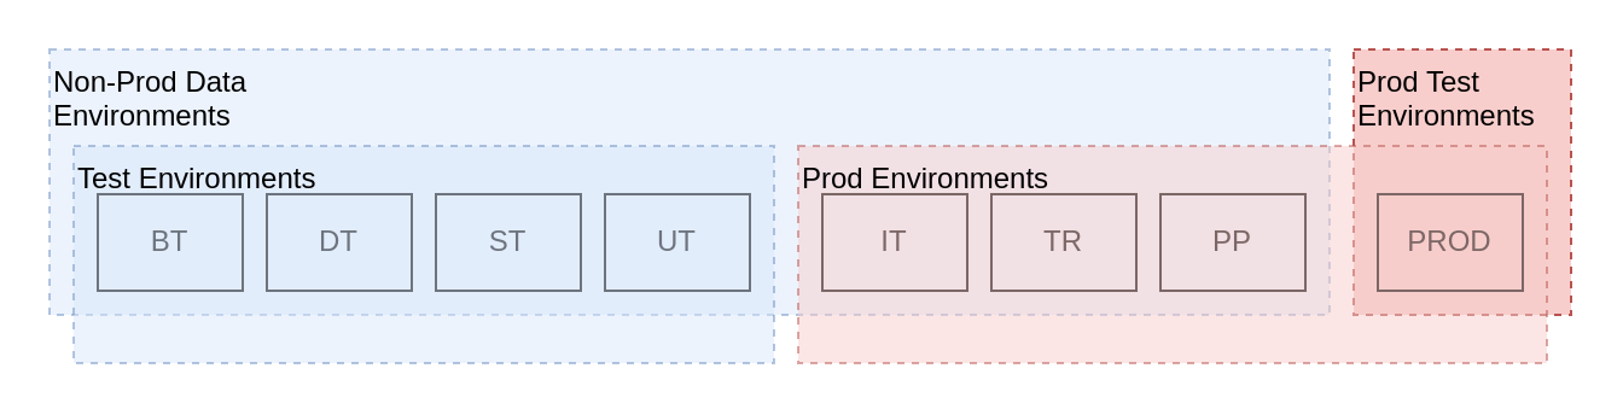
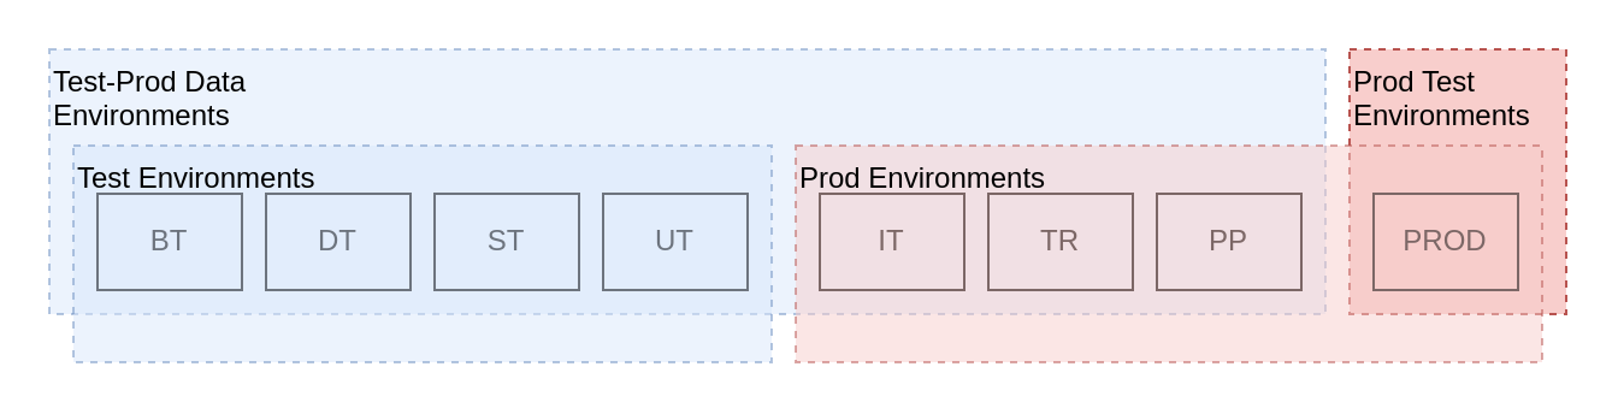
- <mxCell id="2" value="Non-Prod Data &lt;br&gt;Environments&lt;br&gt;" style="rounded=0;whiteSpace=wrap;html=1;dashed=1;container=1;collapsible=0;recursiveResize=0;verticalAlign=top;align=left;fillColor=#dae8fc;strokeColor=#6c8ebf;opacity=50;" parent="1" vertex="1"><mxGeometry x="20" y="20" width="530" height="110" as="geometry" /></mxCell>
+ <mxCell id="2" value="Test-Prod Data &lt;br&gt;Environments&lt;br&gt;" style="rounded=0;whiteSpace=wrap;html=1;dashed=1;container=1;collapsible=0;recursiveResize=0;verticalAlign=top;align=left;fillColor=#dae8fc;strokeColor=#6c8ebf;opacity=50;" parent="1" vertex="1"><mxGeometry x="20" y="20" width="530" height="110" as="geometry" /></mxCell>
